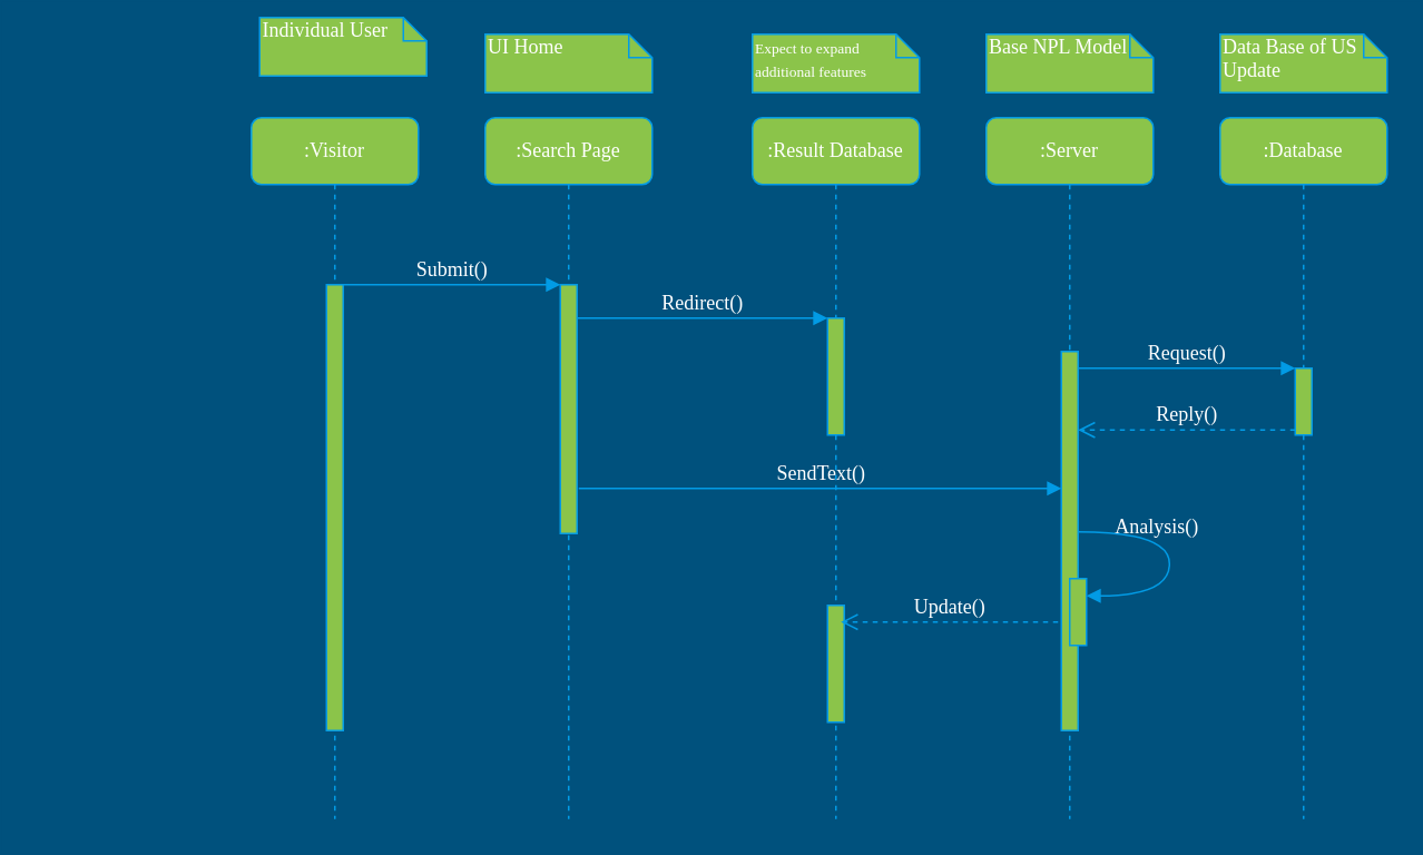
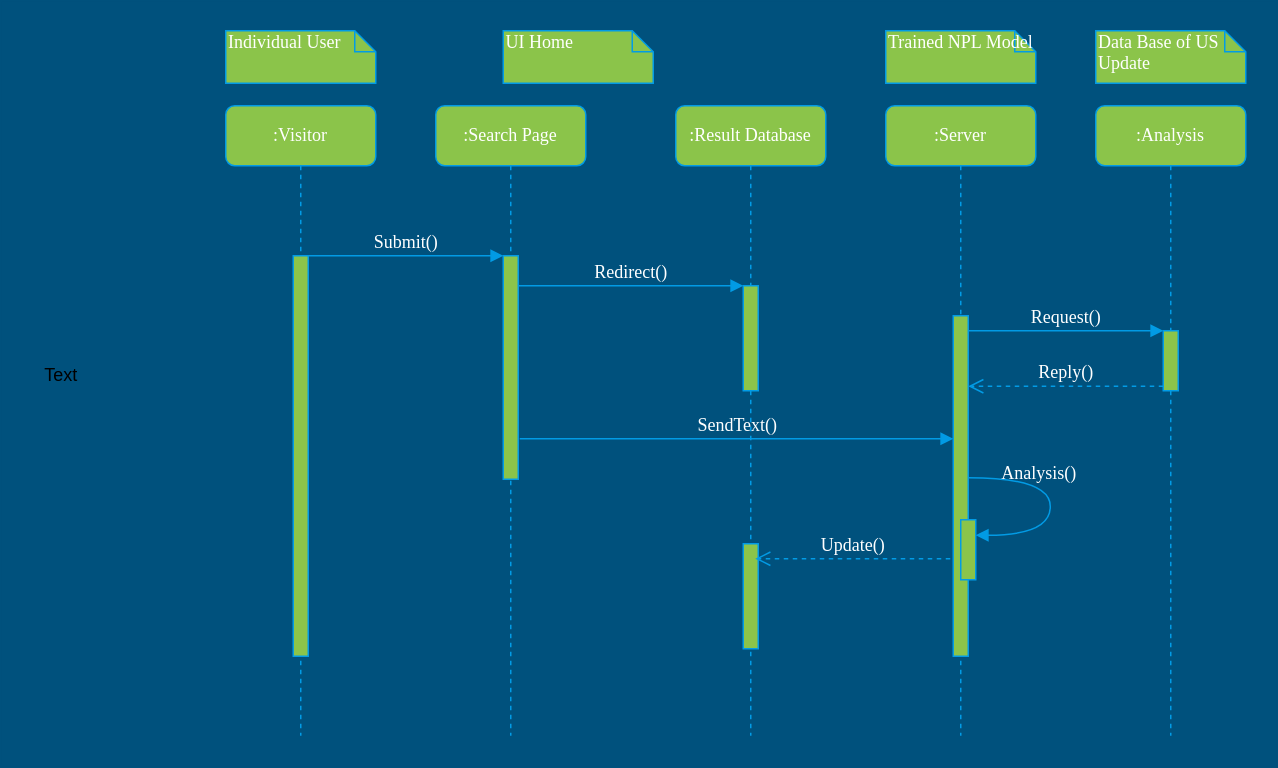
- <mxCell id="19" value="Individual User" style="shape=note;whiteSpace=wrap;html=1;size=14;verticalAlign=top;align=left;spacingTop=-6;rounded=0;shadow=0;comic=0;labelBackgroundColor=none;strokeWidth=1;fontFamily=Verdana;fontSize=12;fillColor=#8BC44A;fontColor=#FFFFFF;strokeColor=#029BE5;" parent="1" vertex="1"><mxGeometry x="155" y="10" width="100" height="35" as="geometry" /></mxCell>
+ <mxCell id="19" value="Individual User" style="shape=note;whiteSpace=wrap;html=1;size=14;verticalAlign=top;align=left;spacingTop=-6;rounded=0;shadow=0;comic=0;labelBackgroundColor=none;strokeWidth=1;fontFamily=Verdana;fontSize=12;fillColor=#8BC44A;fontColor=#FFFFFF;strokeColor=#029BE5;" parent="1" vertex="1"><mxGeometry x="150" y="20" width="100" height="35" as="geometry" /></mxCell>
- <mxCell id="22" value="Base NPL Model" style="shape=note;whiteSpace=wrap;html=1;size=14;verticalAlign=top;align=left;spacingTop=-6;rounded=0;shadow=0;comic=0;labelBackgroundColor=none;strokeWidth=1;fontFamily=Verdana;fontSize=12;fillColor=#8BC44A;fontColor=#FFFFFF;strokeColor=#029BE5;" parent="1" vertex="1"><mxGeometry x="590" y="20" width="100" height="35" as="geometry" /></mxCell>
+ <mxCell id="22" value="Trained NPL Model" style="shape=note;whiteSpace=wrap;html=1;size=14;verticalAlign=top;align=left;spacingTop=-6;rounded=0;shadow=0;comic=0;labelBackgroundColor=none;strokeWidth=1;fontFamily=Verdana;fontSize=12;fillColor=#8BC44A;fontColor=#FFFFFF;strokeColor=#029BE5;" parent="1" vertex="1"><mxGeometry x="590" y="20" width="100" height="35" as="geometry" /></mxCell>
- <mxCell id="20" value="UI Home" style="shape=note;whiteSpace=wrap;html=1;size=14;verticalAlign=top;align=left;spacingTop=-6;rounded=0;shadow=0;comic=0;labelBackgroundColor=none;strokeWidth=1;fontFamily=Verdana;fontSize=12;fillColor=#8BC44A;fontColor=#FFFFFF;strokeColor=#029BE5;" parent="1" vertex="1"><mxGeometry x="290" y="20" width="100" height="35" as="geometry" /></mxCell>
+ <mxCell id="20" value="UI Home" style="shape=note;whiteSpace=wrap;html=1;size=14;verticalAlign=top;align=left;spacingTop=-6;rounded=0;shadow=0;comic=0;labelBackgroundColor=none;strokeWidth=1;fontFamily=Verdana;fontSize=12;fillColor=#8BC44A;fontColor=#FFFFFF;strokeColor=#029BE5;" parent="1" vertex="1"><mxGeometry x="335" y="20" width="100" height="35" as="geometry" /></mxCell>
- <mxCell id="21" value="&lt;font style=&quot;font-size: 9px&quot;&gt;Expect to expand additional features&amp;nbsp;&lt;/font&gt;" style="shape=note;whiteSpace=wrap;html=1;size=14;verticalAlign=top;align=left;spacingTop=-6;rounded=0;shadow=0;comic=0;labelBackgroundColor=none;strokeWidth=1;fontFamily=Verdana;fontSize=12;fillColor=#8BC44A;fontColor=#FFFFFF;strokeColor=#029BE5;" parent="1" vertex="1"><mxGeometry x="450" y="20" width="100" height="35" as="geometry" /></mxCell>
- <mxCell id="8" value=":Database" style="shape=umlLifeline;perimeter=lifelinePerimeter;whiteSpace=wrap;html=1;container=1;collapsible=0;recursiveResize=0;outlineConnect=0;rounded=1;shadow=0;comic=0;labelBackgroundColor=none;strokeWidth=1;fontFamily=Verdana;fontSize=12;align=center;fillColor=#8BC44A;strokeColor=#029BE5;fontColor=#FFFFFF;" parent="1" vertex="1"><mxGeometry x="730" y="70" width="100" height="420" as="geometry" /></mxCell>
+ <mxCell id="8" value=":Analysis" style="shape=umlLifeline;perimeter=lifelinePerimeter;whiteSpace=wrap;html=1;container=1;collapsible=0;recursiveResize=0;outlineConnect=0;rounded=1;shadow=0;comic=0;labelBackgroundColor=none;strokeWidth=1;fontFamily=Verdana;fontSize=12;align=center;fillColor=#8BC44A;strokeColor=#029BE5;fontColor=#FFFFFF;" parent="1" vertex="1"><mxGeometry x="730" y="70" width="100" height="420" as="geometry" /></mxCell>
+ <mxCell id="24" value="Text" style="text;html=1;align=center;verticalAlign=middle;resizable=0;points=[];autosize=1;" parent="1" vertex="1"><mxGeometry x="20" y="240" width="40" height="20" as="geometry" /></mxCell>
